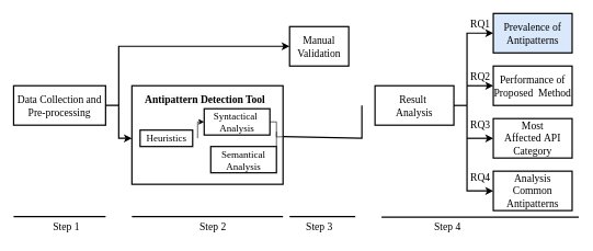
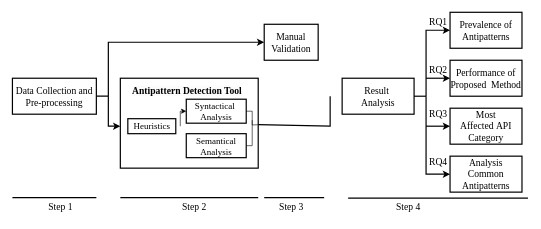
- <mxCell id="8" value="&lt;font size=&quot;1&quot; face=&quot;Times New Roman&quot;&gt;&lt;span style=&quot;font-size: 16px;&quot;&gt;Prevalence of Antipatterns&lt;br&gt;&lt;/span&gt;&lt;/font&gt;" style="rounded=0;whiteSpace=wrap;html=1;strokeWidth=2;container=0;fontStyle=0;fillColor=#dae8fc;" parent="1" vertex="1"><mxGeometry x="750" y="20" width="120" height="60" as="geometry" /></mxCell>
+ <mxCell id="8" value="&lt;font size=&quot;1&quot; face=&quot;Times New Roman&quot;&gt;&lt;span style=&quot;font-size: 16px;&quot;&gt;Prevalence of Antipatterns&lt;br&gt;&lt;/span&gt;&lt;/font&gt;" style="rounded=0;whiteSpace=wrap;html=1;strokeWidth=2;container=0;fontStyle=0" parent="1" vertex="1"><mxGeometry x="750" y="20" width="120" height="60" as="geometry" /></mxCell>
- <mxCell id="33" value="&lt;font style=&quot;font-size: 15px;&quot; face=&quot;Times New Roman&quot;&gt;&lt;span style=&quot;&quot;&gt;Semantical&lt;br&gt;Analysis&lt;br&gt;&lt;/span&gt;&lt;/font&gt;" style="rounded=0;whiteSpace=wrap;html=1;strokeWidth=2;container=0;fontStyle=0" vertex="1" parent="1"><mxGeometry x="320" y="222.5" width="100" height="40" as="geometry" /></mxCell>
+ <mxCell id="33" value="&lt;font style=&quot;font-size: 15px;&quot; face=&quot;Times New Roman&quot;&gt;&lt;span style=&quot;&quot;&gt;Semantical&lt;br&gt;Analysis&lt;br&gt;&lt;/span&gt;&lt;/font&gt;" style="rounded=0;whiteSpace=wrap;html=1;strokeWidth=2;container=0;fontStyle=0" vertex="1" parent="1"><mxGeometry x="310" y="222.5" width="100" height="40" as="geometry" /></mxCell>
